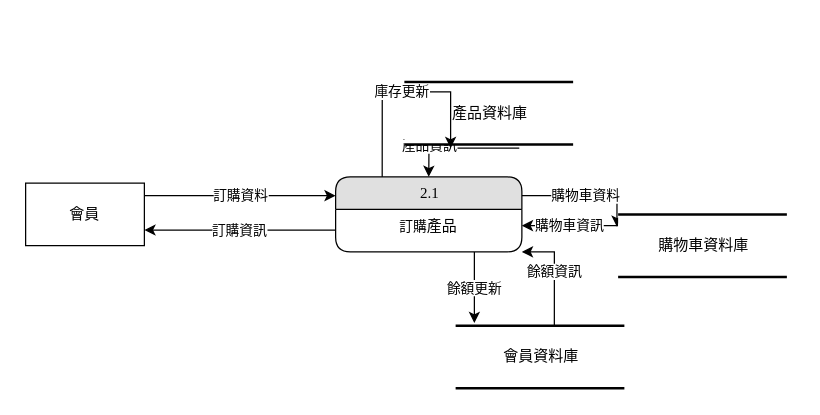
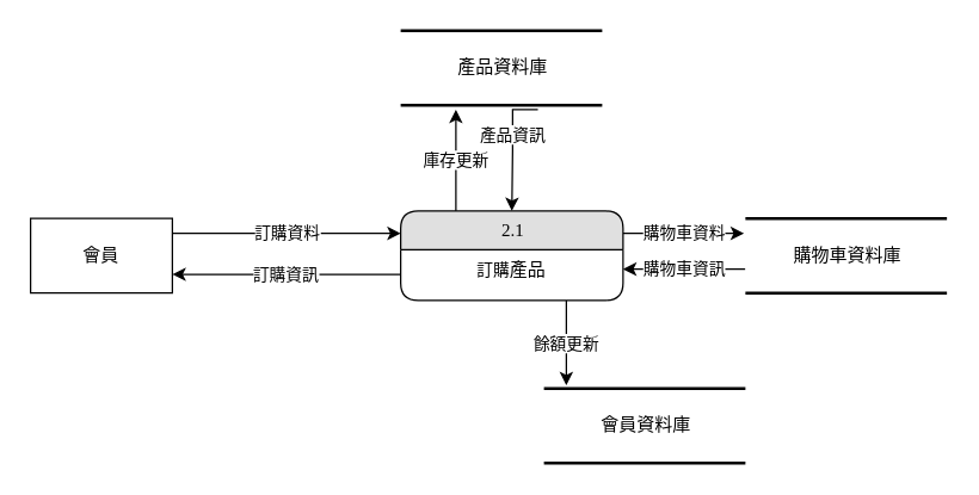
- <mxCell id="5" value="產品資料庫" style="html=1;rounded=0;shadow=0;comic=0;labelBackgroundColor=none;strokeWidth=2;fontFamily=Verdana;fontSize=12;align=center;shape=mxgraph.ios7ui.horLines;" parent="1" vertex="1"><mxGeometry x="323" y="65" width="135" height="50" as="geometry" /></mxCell>
+ <mxCell id="5" value="產品資料庫" style="html=1;rounded=0;shadow=0;comic=0;labelBackgroundColor=none;strokeWidth=2;fontFamily=Verdana;fontSize=12;align=center;shape=mxgraph.ios7ui.horLines;" parent="1" vertex="1"><mxGeometry x="268" y="20" width="135" height="50" as="geometry" /></mxCell>
- <mxCell id="13" value="購物車資料庫" style="html=1;rounded=0;shadow=0;comic=0;labelBackgroundColor=none;strokeWidth=2;fontFamily=Verdana;fontSize=12;align=center;shape=mxgraph.ios7ui.horLines;" parent="1" vertex="1"><mxGeometry x="494" y="171" width="135" height="50" as="geometry" /></mxCell>
+ <mxCell id="13" value="購物車資料庫" style="html=1;rounded=0;shadow=0;comic=0;labelBackgroundColor=none;strokeWidth=2;fontFamily=Verdana;fontSize=12;align=center;shape=mxgraph.ios7ui.horLines;" parent="1" vertex="1"><mxGeometry x="499" y="146" width="135" height="50" as="geometry" /></mxCell>
- <mxCell id="14" value="餘額資訊" style="edgeStyle=orthogonalEdgeStyle;rounded=0;orthogonalLoop=1;jettySize=auto;html=1;entryX=1;entryY=1;entryDx=0;entryDy=0;exitX=0.585;exitY=0;exitDx=0;exitDy=0;exitPerimeter=0;" parent="1" source="15" target="10" edge="1"><mxGeometry relative="1" as="geometry"><Array as="points"><mxPoint x="443" y="201" /></Array><mxPoint x="417" y="259" as="sourcePoint" /></mxGeometry></mxCell>
